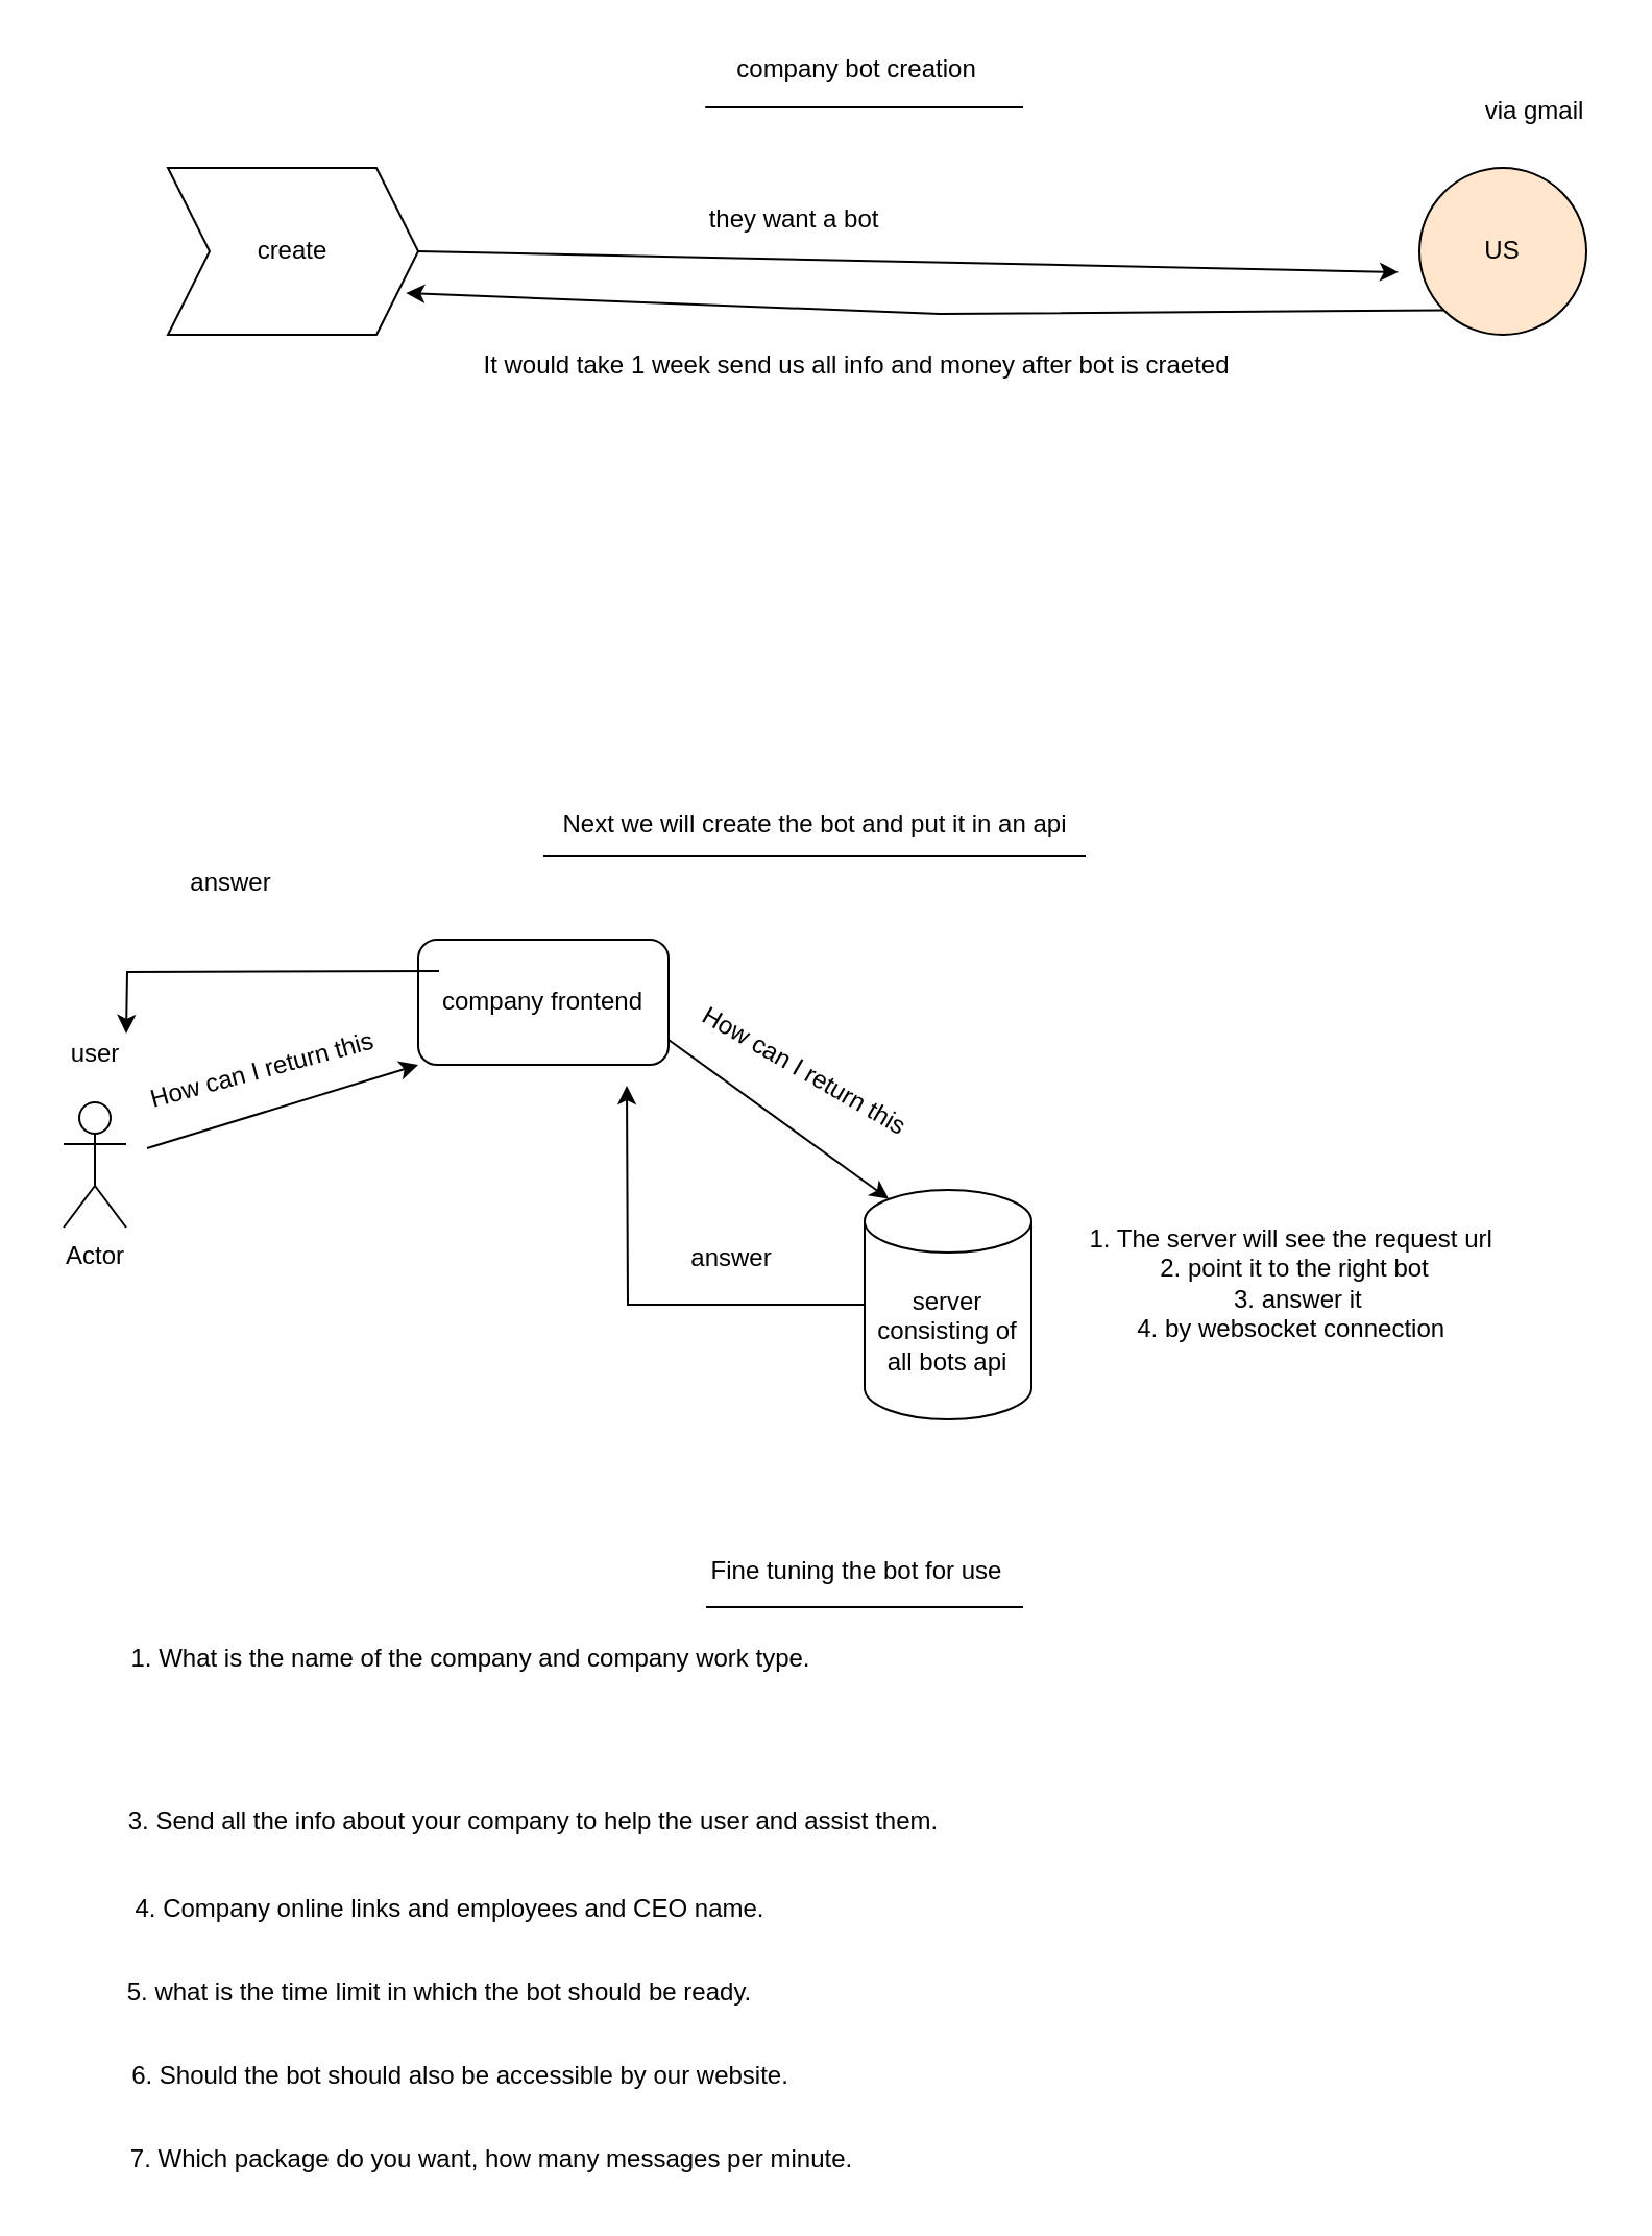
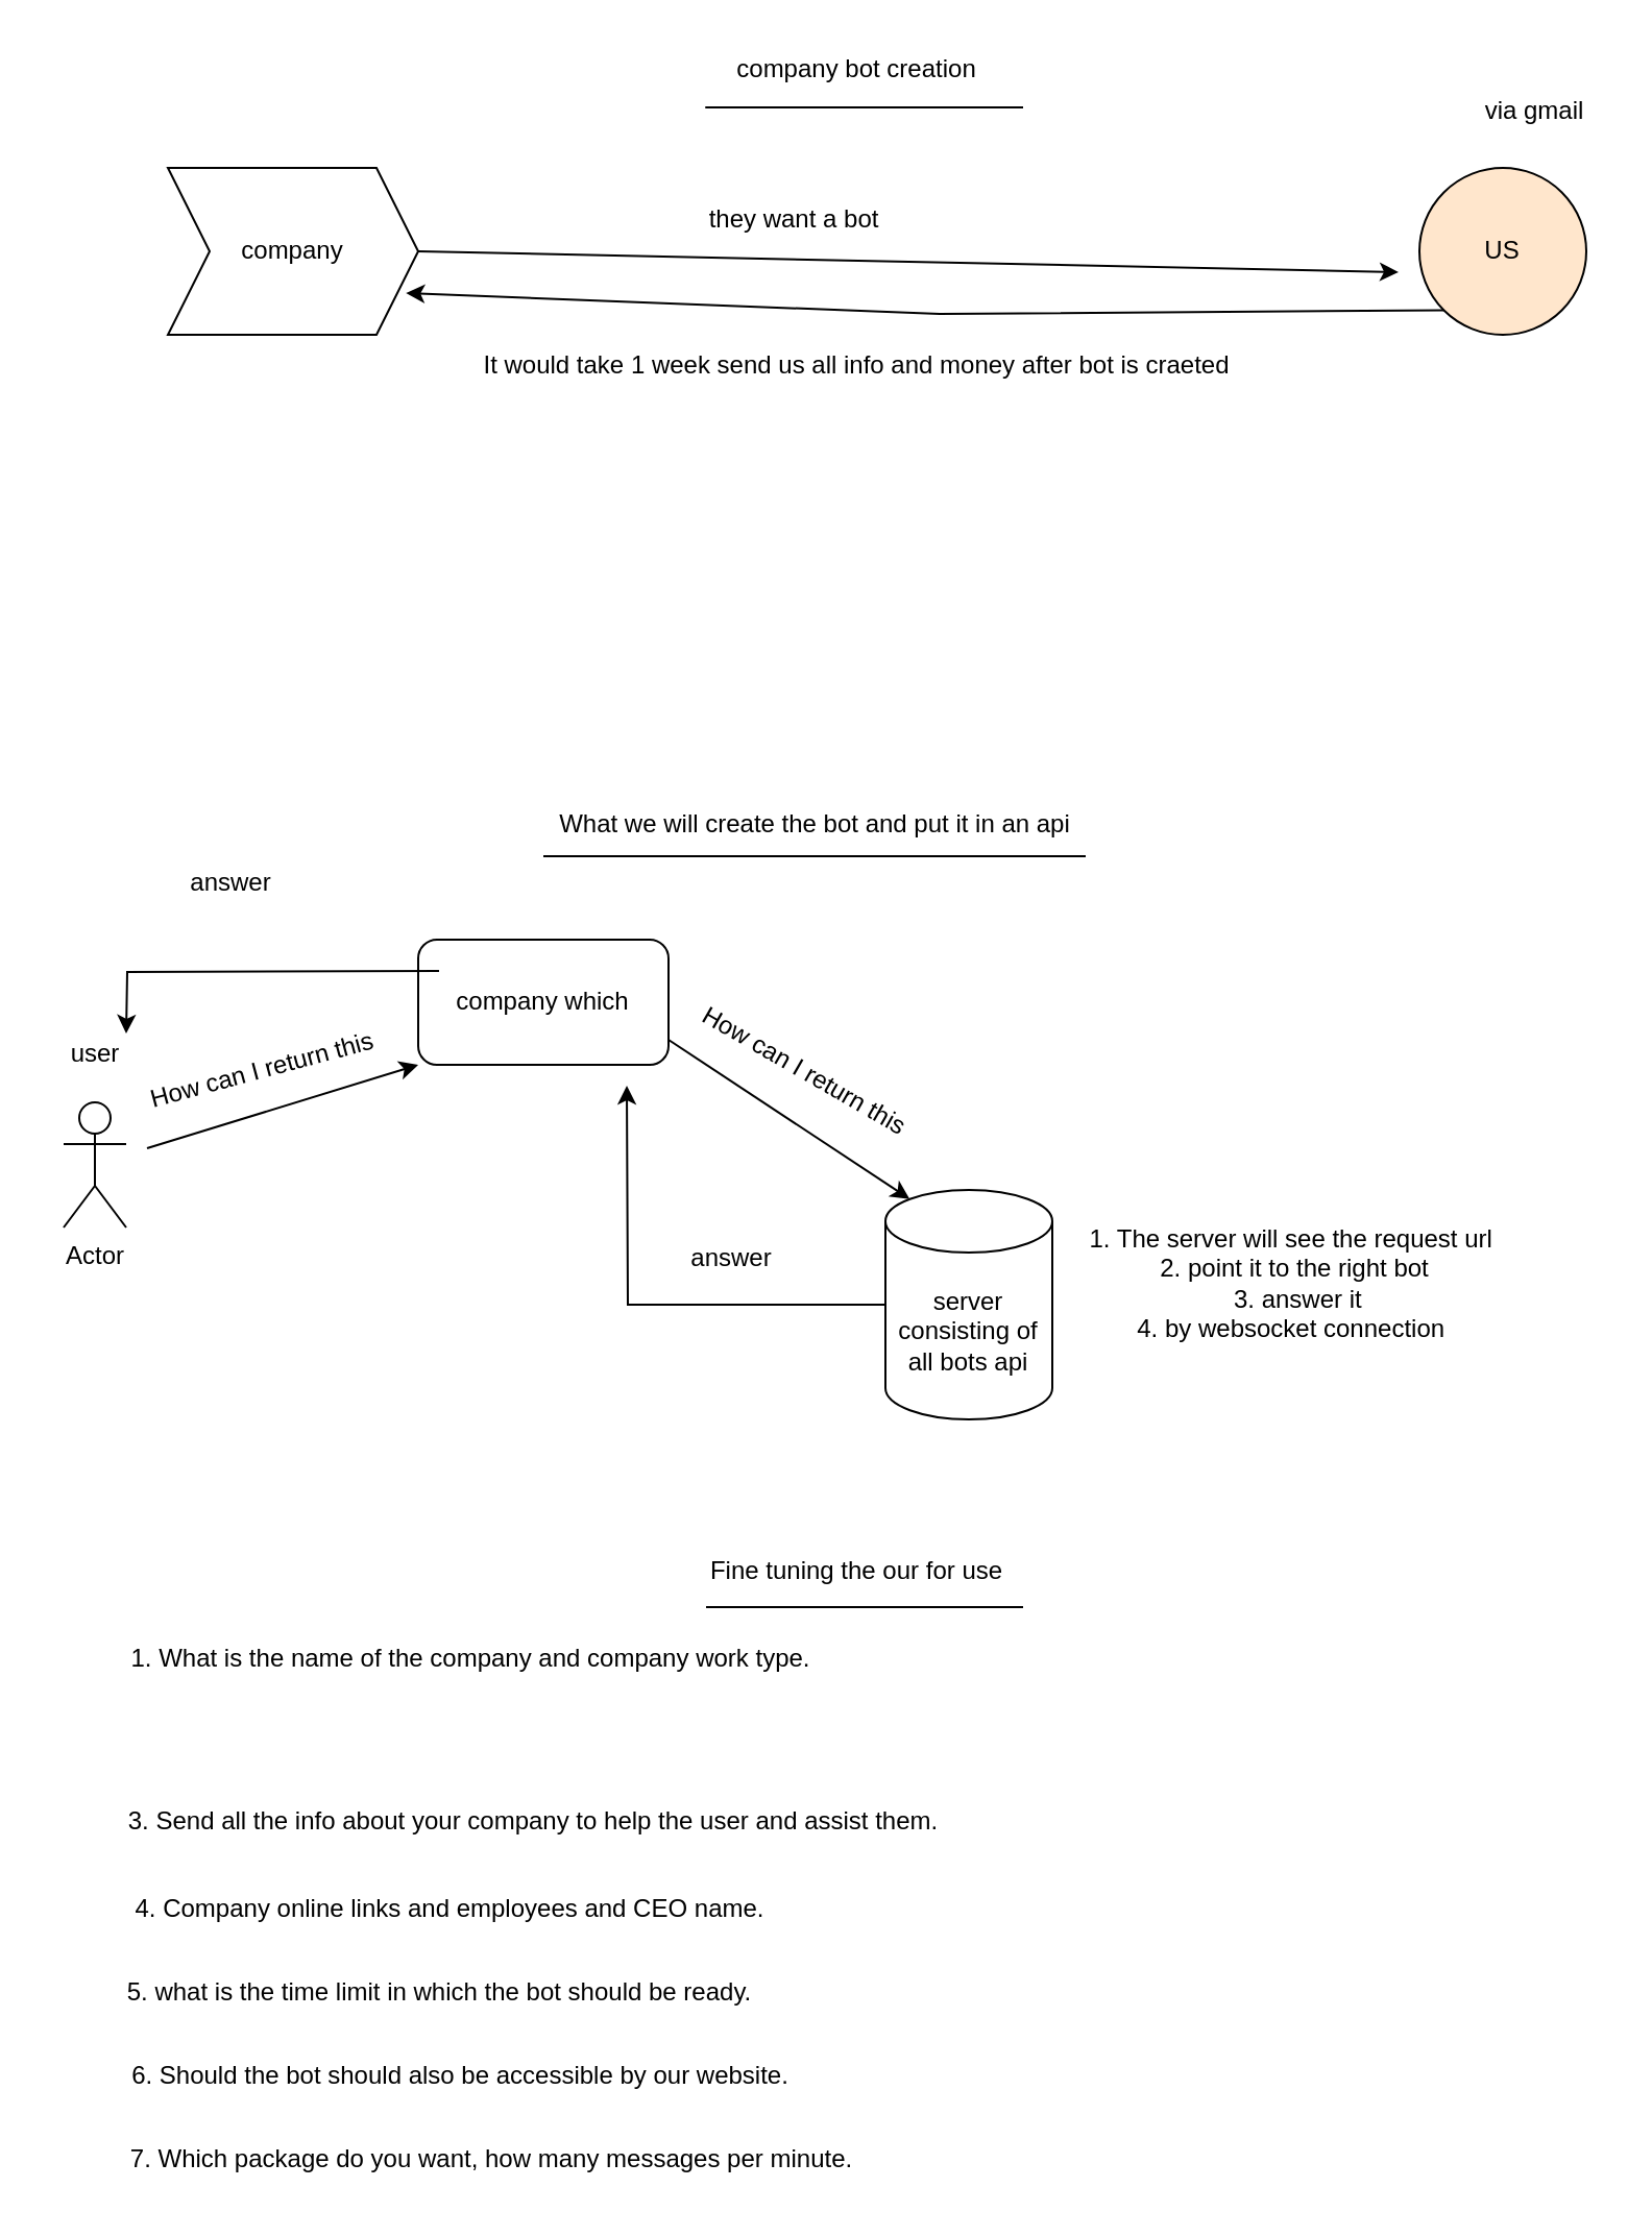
- <mxCell id="3" value="create" style="shape=step;perimeter=stepPerimeter;whiteSpace=wrap;html=1;fixedSize=1;" vertex="1" parent="1"><mxGeometry x="80" y="80" width="120" height="80" as="geometry" /></mxCell>
+ <mxCell id="3" value="company" style="shape=step;perimeter=stepPerimeter;whiteSpace=wrap;html=1;fixedSize=1;" vertex="1" parent="1"><mxGeometry x="80" y="80" width="120" height="80" as="geometry" /></mxCell>
- <mxCell id="12" value="Next we will create the bot and put it in an api" style="text;html=1;align=center;verticalAlign=middle;resizable=0;points=[];autosize=1;strokeColor=none;fillColor=none;" vertex="1" parent="1"><mxGeometry x="260" y="380" width="260" height="30" as="geometry" /></mxCell>
+ <mxCell id="12" value="What we will create the bot and put it in an api" style="text;html=1;align=center;verticalAlign=middle;resizable=0;points=[];autosize=1;strokeColor=none;fillColor=none;" vertex="1" parent="1"><mxGeometry x="260" y="380" width="260" height="30" as="geometry" /></mxCell>
- <mxCell id="18" value="company frontend" style="rounded=1;whiteSpace=wrap;html=1;" vertex="1" parent="1"><mxGeometry x="200" y="450" width="120" height="60" as="geometry" /></mxCell>
+ <mxCell id="18" value="company which" style="rounded=1;whiteSpace=wrap;html=1;" vertex="1" parent="1"><mxGeometry x="200" y="450" width="120" height="60" as="geometry" /></mxCell>
- <mxCell id="14" value="server consisting of all bots api" style="shape=cylinder3;whiteSpace=wrap;html=1;boundedLbl=1;backgroundOutline=1;size=15;" vertex="1" parent="1"><mxGeometry x="414" y="570" width="80" height="110" as="geometry" /></mxCell>
+ <mxCell id="14" value="server consisting of all bots api" style="shape=cylinder3;whiteSpace=wrap;html=1;boundedLbl=1;backgroundOutline=1;size=15;" vertex="1" parent="1"><mxGeometry x="424" y="570" width="80" height="110" as="geometry" /></mxCell>
- <mxCell id="26" value="Fine tuning the bot for use" style="text;html=1;align=center;verticalAlign=middle;resizable=0;points=[];autosize=1;strokeColor=none;fillColor=none;" vertex="1" parent="1"><mxGeometry x="330" y="738" width="160" height="30" as="geometry" /></mxCell>
+ <mxCell id="26" value="Fine tuning the our for use" style="text;html=1;align=center;verticalAlign=middle;resizable=0;points=[];autosize=1;strokeColor=none;fillColor=none;" vertex="1" parent="1"><mxGeometry x="330" y="738" width="160" height="30" as="geometry" /></mxCell>
